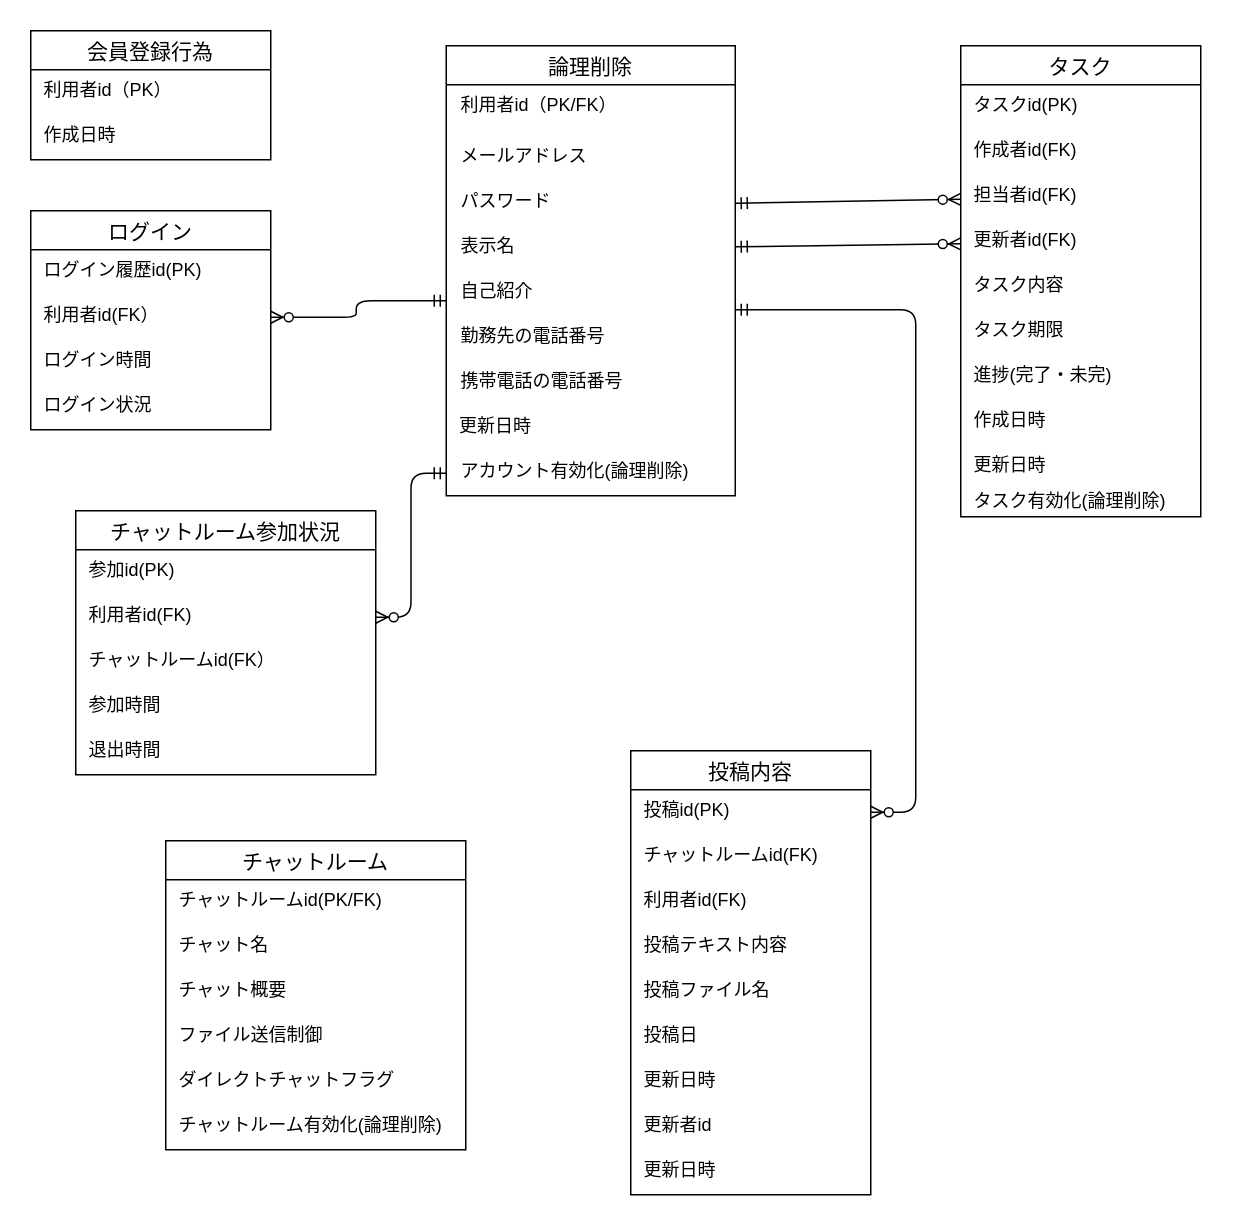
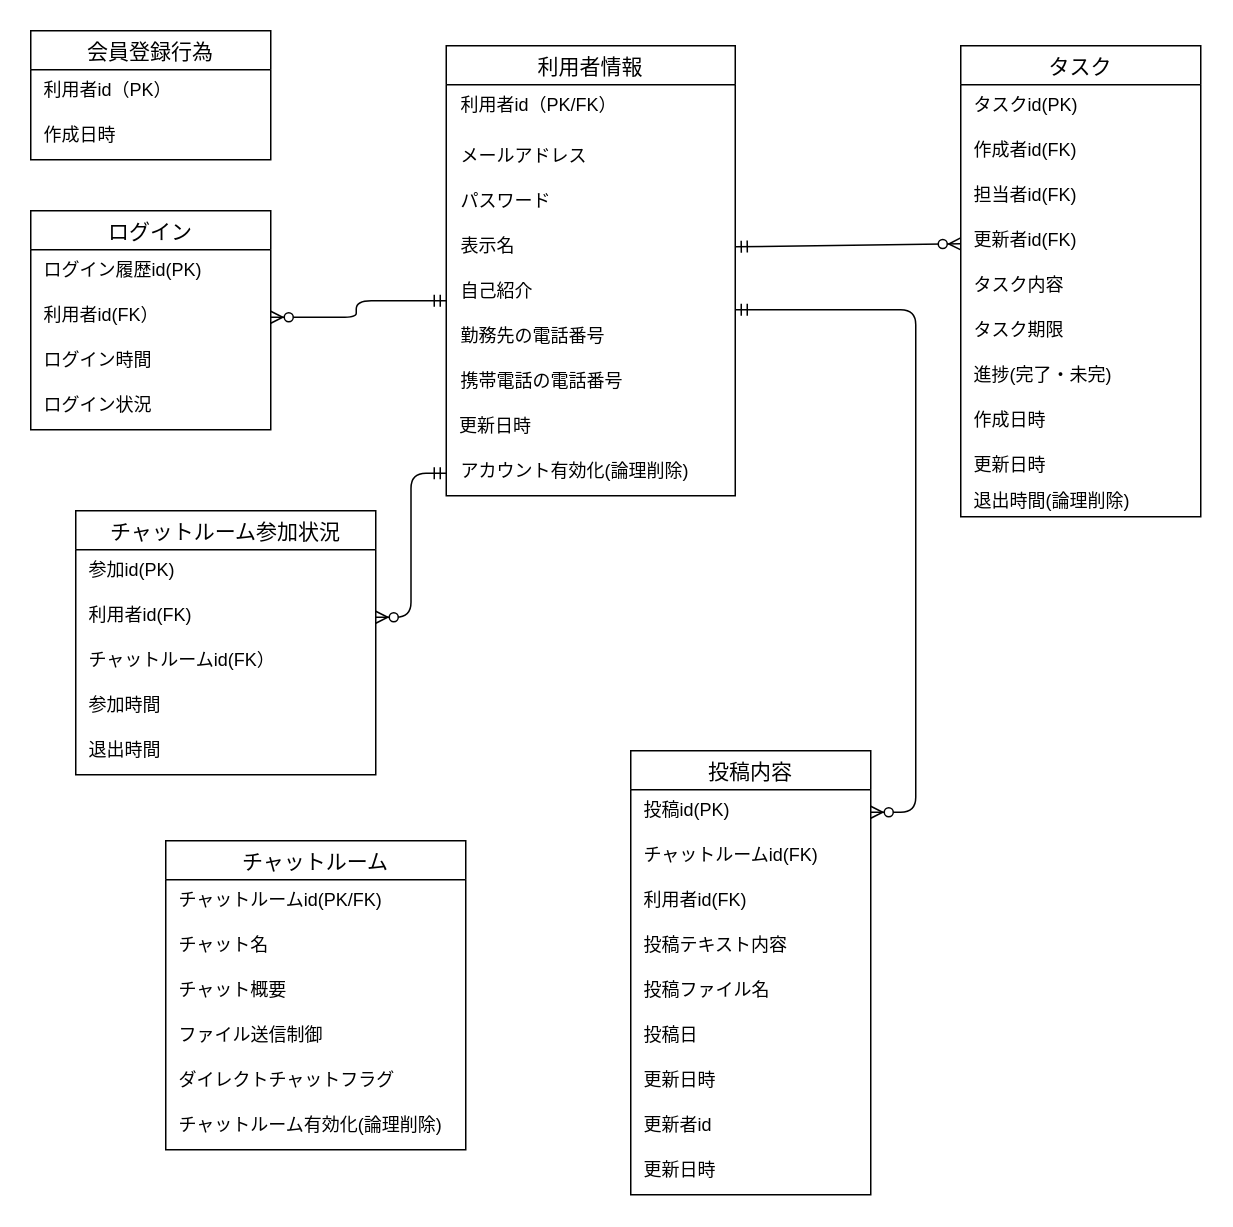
- <mxCell id="5" value="論理削除" style="swimlane;fontStyle=0;childLayout=stackLayout;horizontal=1;startSize=26;horizontalStack=0;resizeParent=1;resizeParentMax=0;resizeLast=0;collapsible=1;marginBottom=0;align=center;fontSize=14;" parent="1" vertex="1"><mxGeometry x="297" y="30" width="192.67" height="300" as="geometry" /></mxCell>
+ <mxCell id="5" value="利用者情報" style="swimlane;fontStyle=0;childLayout=stackLayout;horizontal=1;startSize=26;horizontalStack=0;resizeParent=1;resizeParentMax=0;resizeLast=0;collapsible=1;marginBottom=0;align=center;fontSize=14;" parent="1" vertex="1"><mxGeometry x="297" y="30" width="192.67" height="300" as="geometry" /></mxCell>
- <mxCell id="22" value="" style="fontSize=12;html=1;endArrow=ERzeroToMany;startArrow=ERmandOne;exitX=1;exitY=0.5;exitDx=0;exitDy=0;" edge="1" parent="1" source="8" target="28"><mxGeometry width="100" height="100" relative="1" as="geometry"><mxPoint x="489.67" y="184" as="sourcePoint" /><mxPoint x="600" y="120" as="targetPoint" /></mxGeometry></mxCell>
- <mxCell id="35" value="タスク有効化(論理削除)" style="text;strokeColor=none;fillColor=none;spacingLeft=7;spacingRight=4;overflow=hidden;rotatable=0;points=[[0,0.5],[1,0.5]];portConstraint=eastwest;fontSize=12;" parent="25" vertex="1"><mxGeometry y="290" width="160" height="24" as="geometry" /></mxCell>
+ <mxCell id="35" value="退出時間(論理削除)" style="text;strokeColor=none;fillColor=none;spacingLeft=7;spacingRight=4;overflow=hidden;rotatable=0;points=[[0,0.5],[1,0.5]];portConstraint=eastwest;fontSize=12;" parent="25" vertex="1"><mxGeometry y="290" width="160" height="24" as="geometry" /></mxCell>
